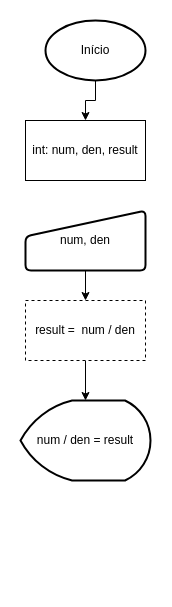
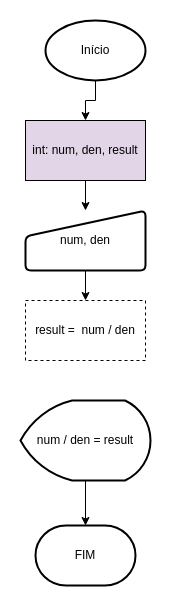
- <mxCell id="10" value="int: num, den, result" style="rounded=0;whiteSpace=wrap;html=1;" vertex="1" parent="1"><mxGeometry x="25" y="120" width="120" height="60" as="geometry" /></mxCell>
+ <mxCell id="10" value="int: num, den, result" style="rounded=0;whiteSpace=wrap;html=1;fillColor=#e1d5e7;" vertex="1" parent="1"><mxGeometry x="25" y="120" width="120" height="60" as="geometry" /></mxCell>
+ <mxCell id="9" style="edgeStyle=orthogonalEdgeStyle;rounded=0;orthogonalLoop=1;jettySize=auto;html=1;entryX=0.5;entryY=0;entryDx=0;entryDy=0;" edge="1" parent="1" source="10" target="6"><mxGeometry relative="1" as="geometry" /></mxCell>
- <mxCell id="7" style="edgeStyle=orthogonalEdgeStyle;rounded=0;orthogonalLoop=1;jettySize=auto;html=1;entryX=0.5;entryY=0;entryDx=0;entryDy=0;entryPerimeter=0;" edge="1" parent="1" source="8" target="12"><mxGeometry relative="1" as="geometry" /></mxCell>
+ <mxCell id="11" style="edgeStyle=orthogonalEdgeStyle;rounded=0;orthogonalLoop=1;jettySize=auto;html=1;entryX=0.5;entryY=0;entryDx=0;entryDy=0;entryPerimeter=0;" edge="1" parent="1" source="12" target="4"><mxGeometry relative="1" as="geometry" /></mxCell>
+ <mxCell id="4" value="FIM" style="strokeWidth=2;html=1;shape=mxgraph.flowchart.terminator;whiteSpace=wrap;" vertex="1" parent="1"><mxGeometry x="35" y="525" width="100" height="60" as="geometry" /></mxCell>
